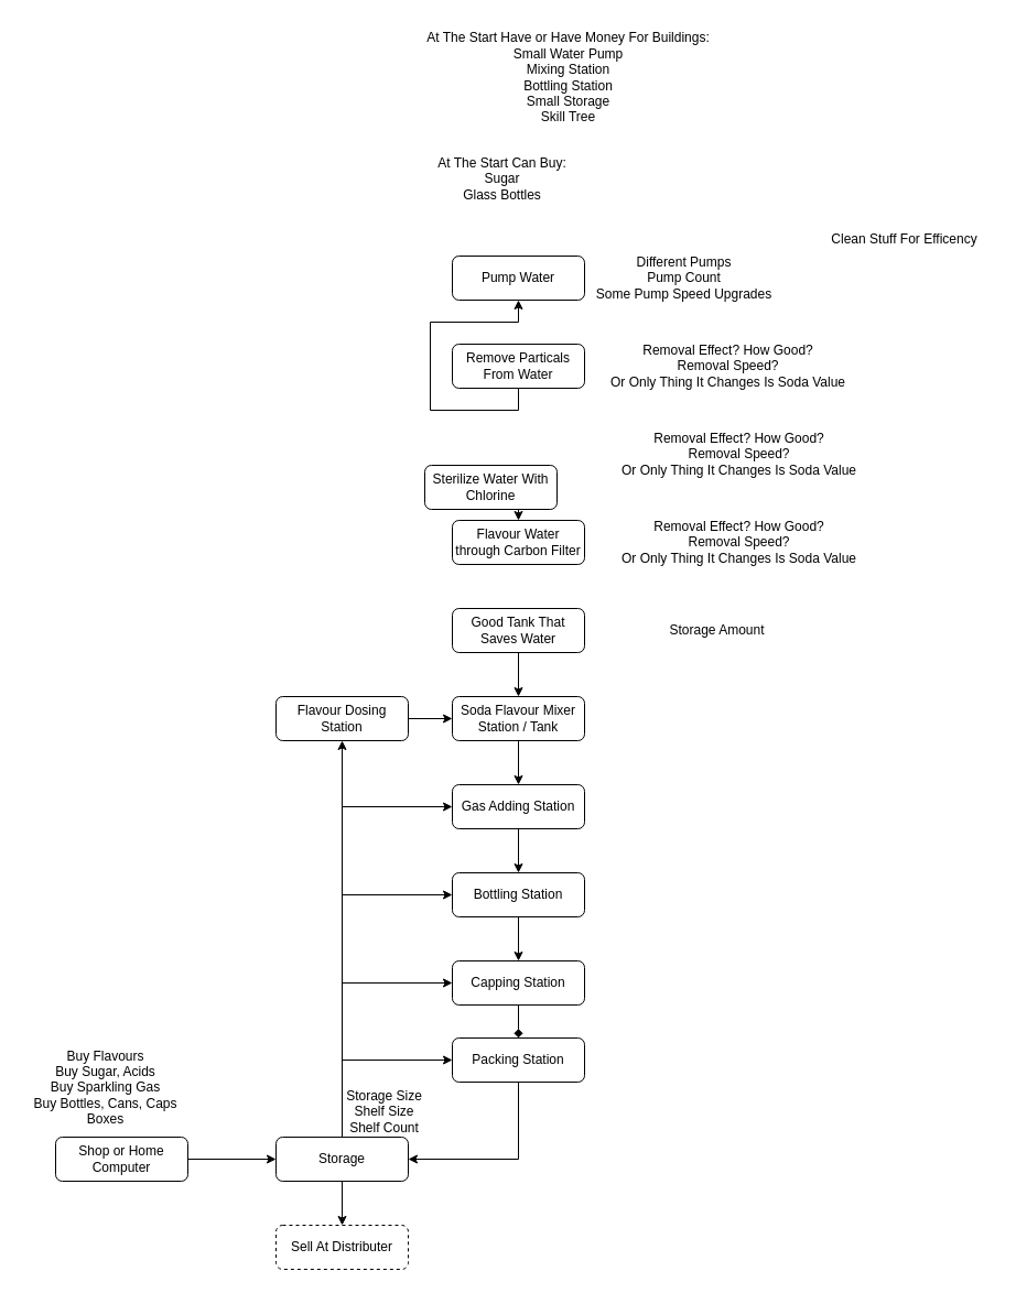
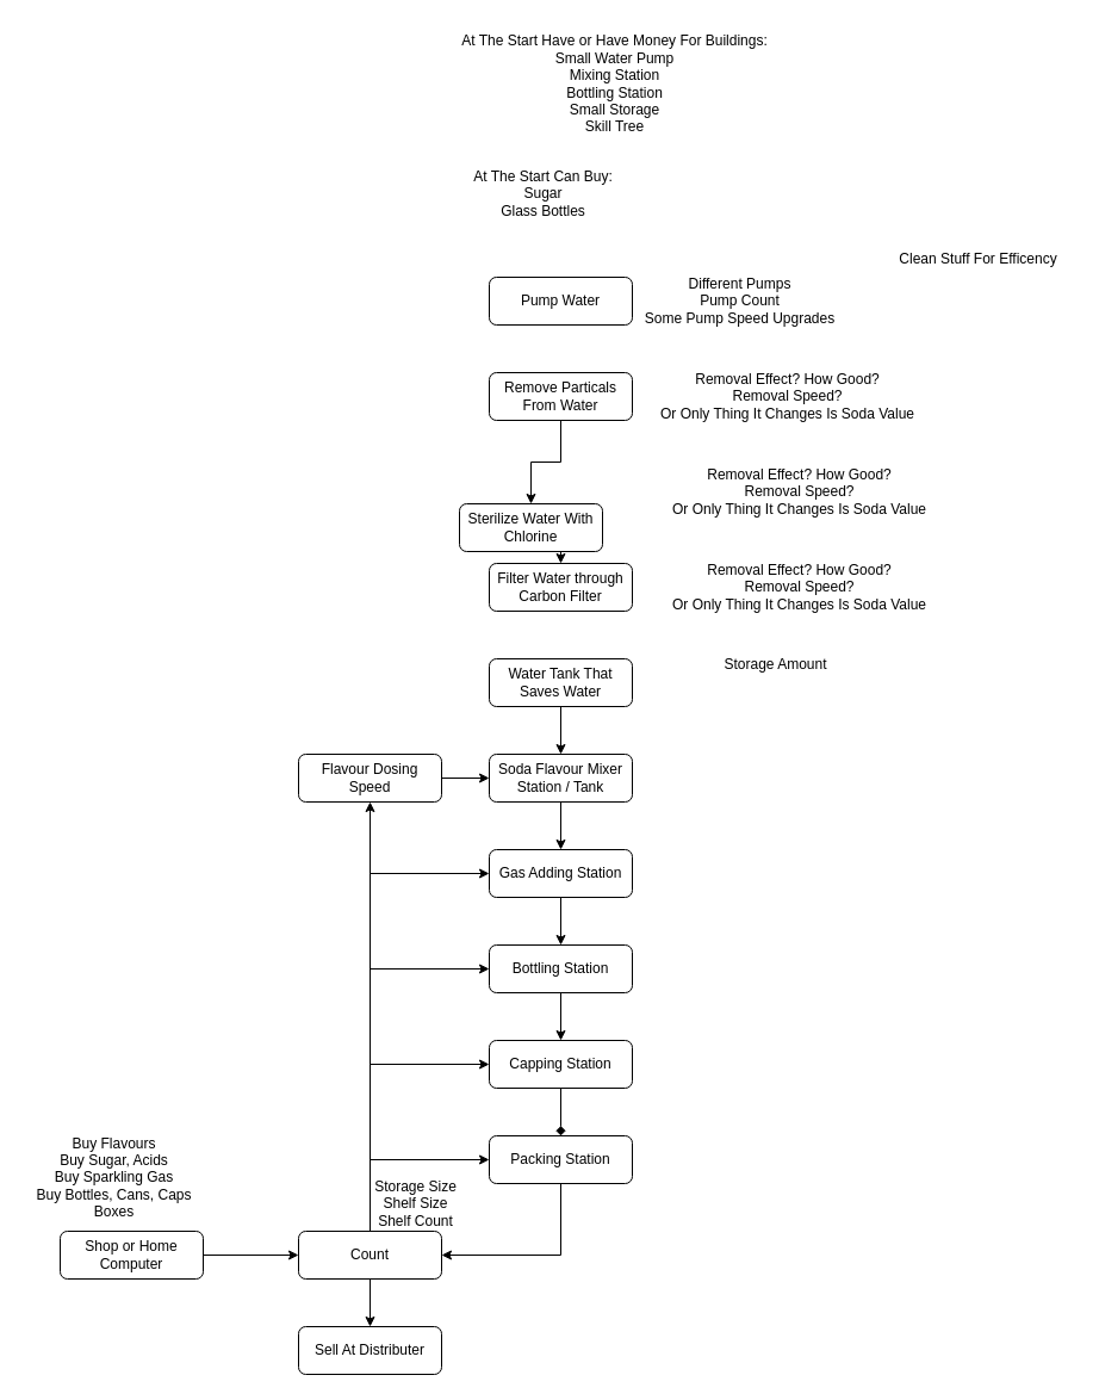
- <mxCell id="6" style="edgeStyle=orthogonalEdgeStyle;rounded=0;orthogonalLoop=1;jettySize=auto;html=1;exitX=0.5;exitY=1;exitDx=0;exitDy=0;" edge="1" parent="1" source="7" target="2"><mxGeometry relative="1" as="geometry" /></mxCell>
+ <mxCell id="6" style="edgeStyle=orthogonalEdgeStyle;rounded=0;orthogonalLoop=1;jettySize=auto;html=1;exitX=0.5;exitY=1;exitDx=0;exitDy=0;entryX=0.5;entryY=0;entryDx=0;entryDy=0;" edge="1" parent="1" source="7" target="9"><mxGeometry relative="1" as="geometry" /></mxCell>
- <mxCell id="10" value="Flavour Water through Carbon Filter" style="rounded=1;whiteSpace=wrap;html=1;fontSize=12;glass=0;strokeWidth=1;shadow=0;" vertex="1" parent="1"><mxGeometry x="410" y="472" width="120" height="40" as="geometry" /></mxCell>
+ <mxCell id="10" value="Filter Water through Carbon Filter" style="rounded=1;whiteSpace=wrap;html=1;fontSize=12;glass=0;strokeWidth=1;shadow=0;" vertex="1" parent="1"><mxGeometry x="410" y="472" width="120" height="40" as="geometry" /></mxCell>
- <mxCell id="15" value="Good Tank That Saves Water" style="rounded=1;whiteSpace=wrap;html=1;fontSize=12;glass=0;strokeWidth=1;shadow=0;" vertex="1" parent="1"><mxGeometry x="410" y="552" width="120" height="40" as="geometry" /></mxCell>
+ <mxCell id="15" value="Water Tank That Saves Water" style="rounded=1;whiteSpace=wrap;html=1;fontSize=12;glass=0;strokeWidth=1;shadow=0;" vertex="1" parent="1"><mxGeometry x="410" y="552" width="120" height="40" as="geometry" /></mxCell>
- <mxCell id="16" value="Storage Amount" style="text;html=1;align=center;verticalAlign=middle;resizable=0;points=[];autosize=1;strokeColor=none;fillColor=none;" vertex="1" parent="1"><mxGeometry x="595" y="557" width="110" height="30" as="geometry" /></mxCell>
+ <mxCell id="16" value="Storage Amount" style="text;html=1;align=center;verticalAlign=middle;resizable=0;points=[];autosize=1;strokeColor=none;fillColor=none;" vertex="1" parent="1"><mxGeometry x="595" y="542" width="110" height="30" as="geometry" /></mxCell>
- <mxCell id="30" value="Flavour Dosing Station" style="rounded=1;whiteSpace=wrap;html=1;fontSize=12;glass=0;strokeWidth=1;shadow=0;" vertex="1" parent="1"><mxGeometry x="250" y="632" width="120" height="40" as="geometry" /></mxCell>
+ <mxCell id="30" value="Flavour Dosing Speed" style="rounded=1;whiteSpace=wrap;html=1;fontSize=12;glass=0;strokeWidth=1;shadow=0;" vertex="1" parent="1"><mxGeometry x="250" y="632" width="120" height="40" as="geometry" /></mxCell>
- <mxCell id="40" value="Packing Station" style="rounded=1;whiteSpace=wrap;html=1;fontSize=12;glass=0;strokeWidth=1;shadow=0;" vertex="1" parent="1"><mxGeometry x="410" y="942" width="120" height="40" as="geometry" /></mxCell>
+ <mxCell id="40" value="Packing Station" style="rounded=1;whiteSpace=wrap;html=1;fontSize=12;glass=0;strokeWidth=1;shadow=0;" vertex="1" parent="1"><mxGeometry x="410" y="952" width="120" height="40" as="geometry" /></mxCell>
- <mxCell id="26" value="Storage" style="rounded=1;whiteSpace=wrap;html=1;fontSize=12;glass=0;strokeWidth=1;shadow=0;" vertex="1" parent="1"><mxGeometry x="250" y="1032" width="120" height="40" as="geometry" /></mxCell>
+ <mxCell id="26" value="Count" style="rounded=1;whiteSpace=wrap;html=1;fontSize=12;glass=0;strokeWidth=1;shadow=0;" vertex="1" parent="1"><mxGeometry x="250" y="1032" width="120" height="40" as="geometry" /></mxCell>
- <mxCell id="41" value="Sell At Distributer" style="rounded=1;whiteSpace=wrap;html=1;fontSize=12;glass=0;strokeWidth=1;shadow=0;dashed=1;" vertex="1" parent="1"><mxGeometry x="250" y="1112" width="120" height="40" as="geometry" /></mxCell>
+ <mxCell id="41" value="Sell At Distributer" style="rounded=1;whiteSpace=wrap;html=1;fontSize=12;glass=0;strokeWidth=1;shadow=0;" vertex="1" parent="1"><mxGeometry x="250" y="1112" width="120" height="40" as="geometry" /></mxCell>
